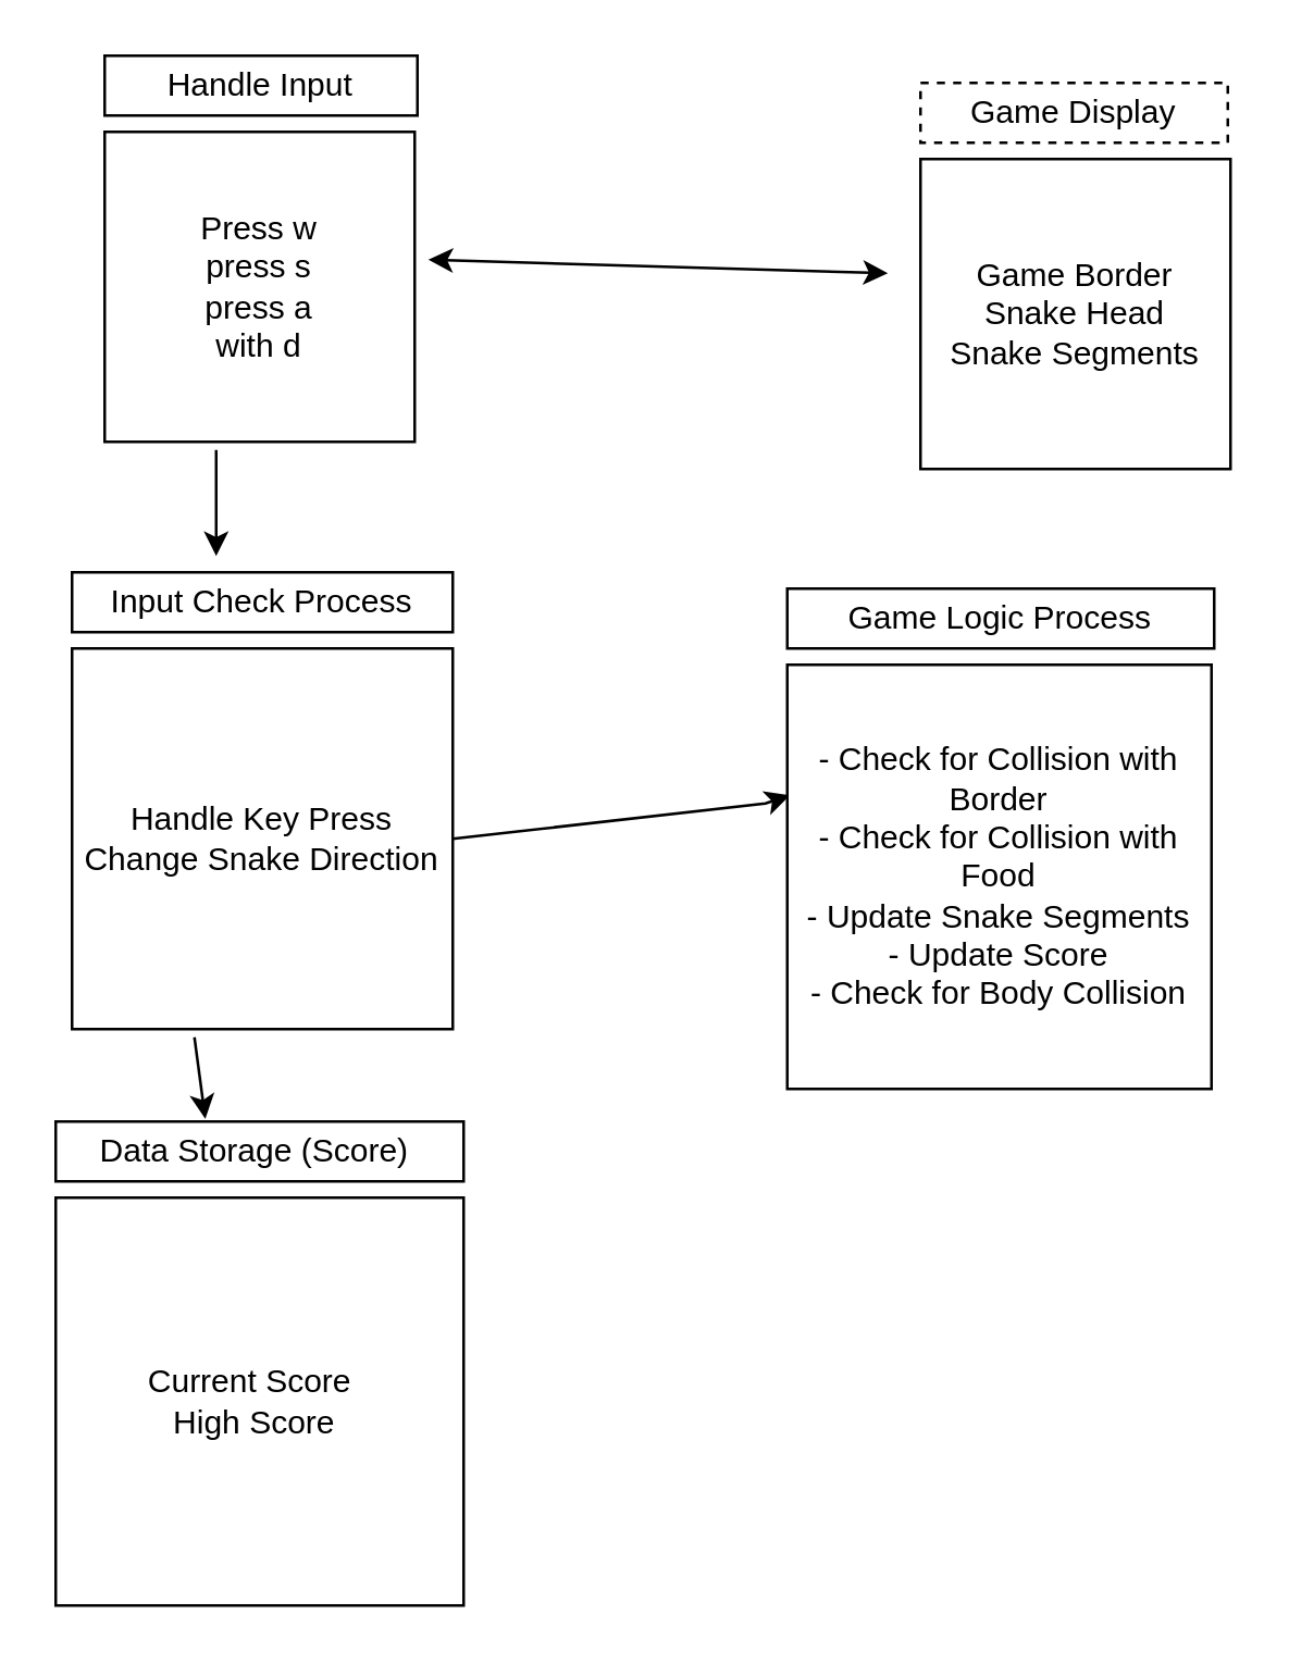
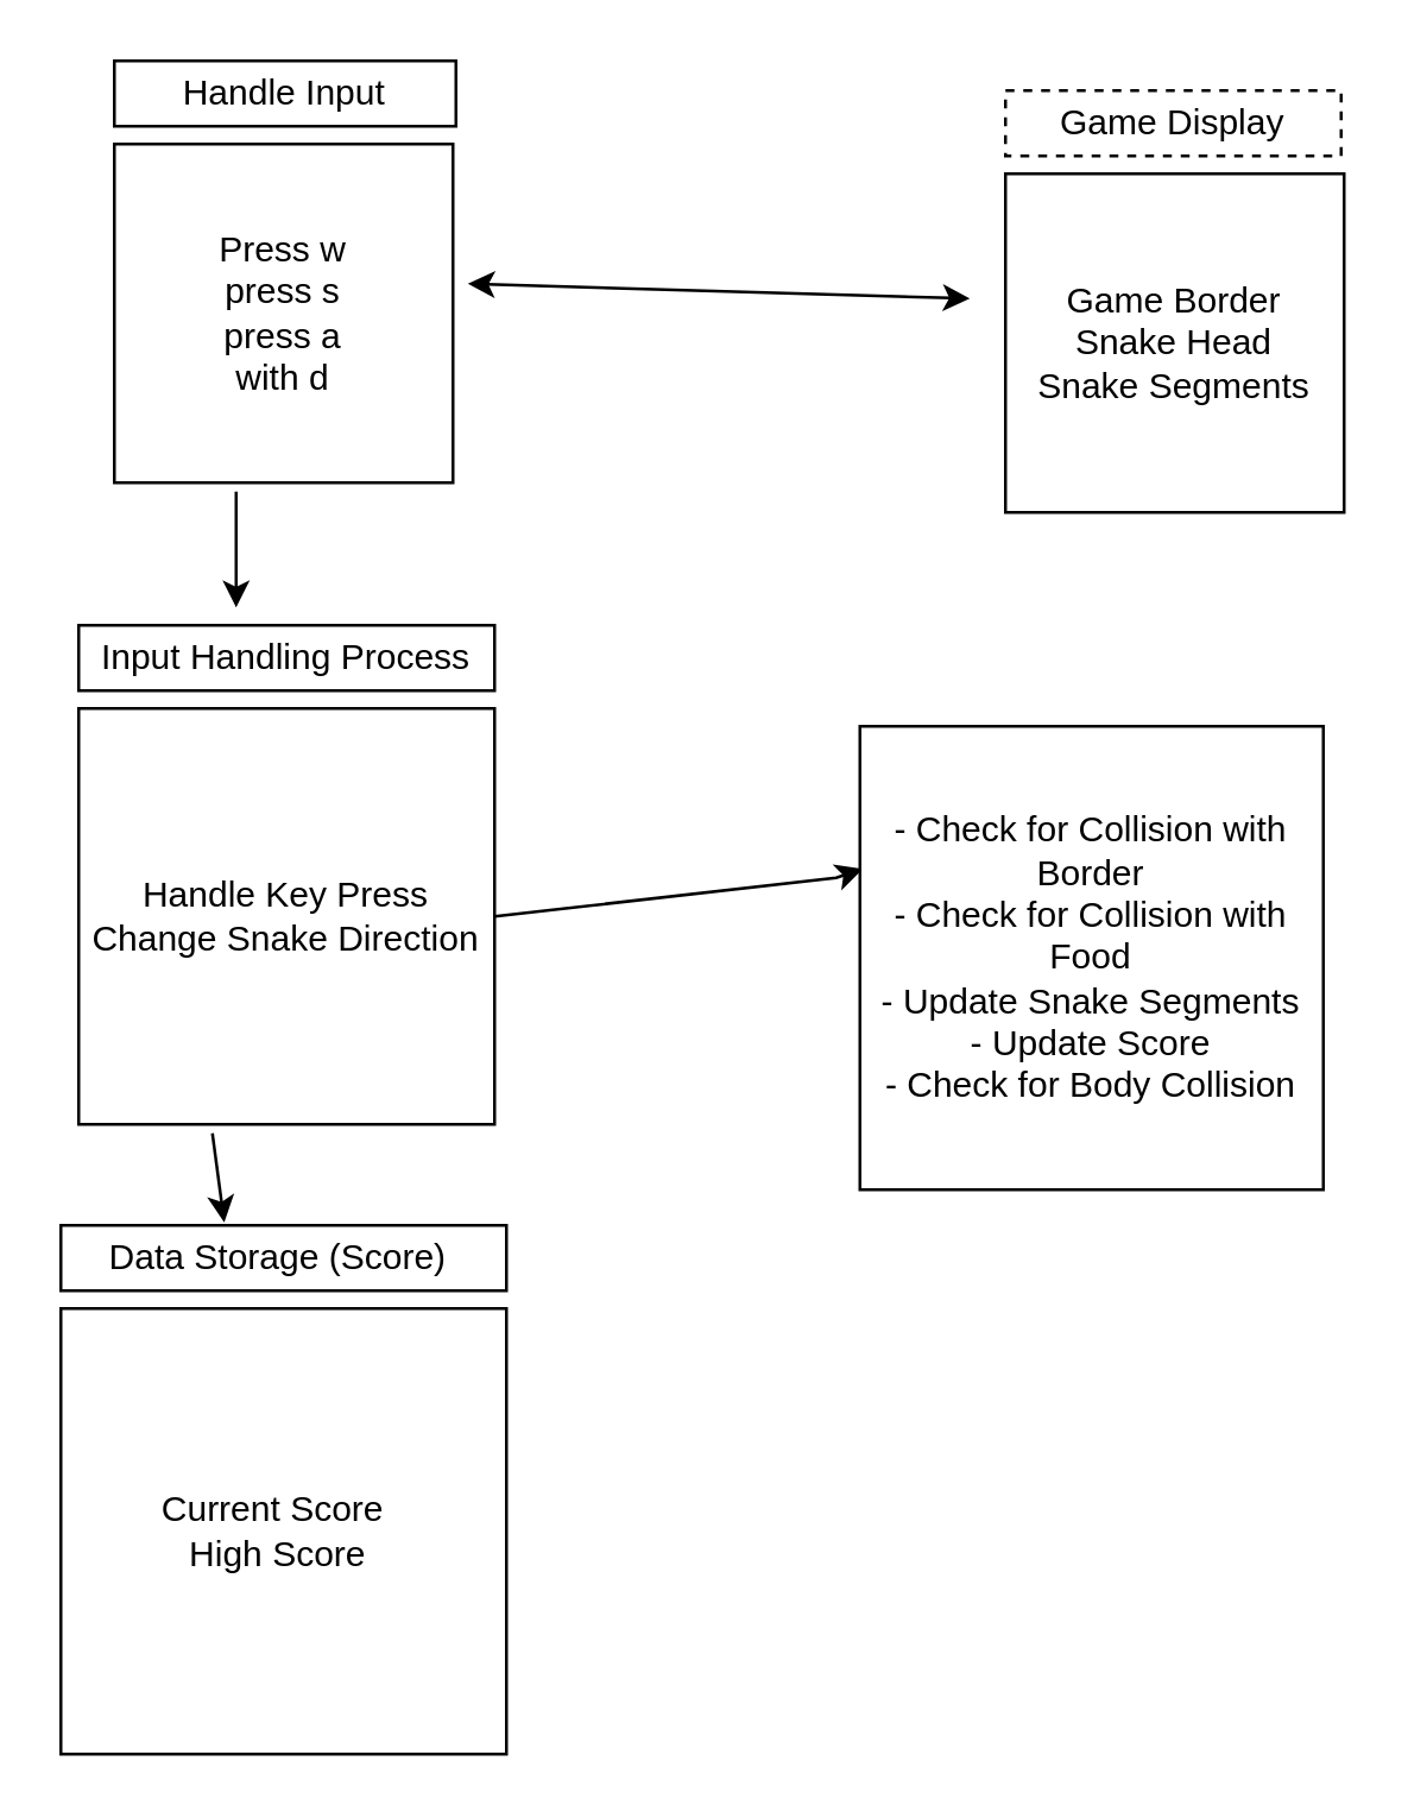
- <mxCell id="9" value="Input Check Process" style="rounded=0;whiteSpace=wrap;html=1;" vertex="1" parent="1"><mxGeometry x="26" y="210" width="140" height="22" as="geometry" /></mxCell>
+ <mxCell id="9" value="Input Handling Process" style="rounded=0;whiteSpace=wrap;html=1;" vertex="1" parent="1"><mxGeometry x="26" y="210" width="140" height="22" as="geometry" /></mxCell>
- <mxCell id="12" value="Game Logic Process" style="rounded=0;whiteSpace=wrap;html=1;" vertex="1" parent="1"><mxGeometry x="289" y="216" width="157" height="22" as="geometry" /></mxCell>
